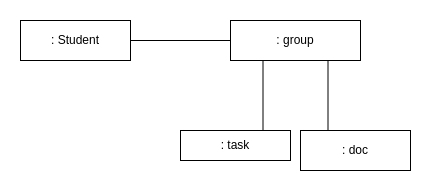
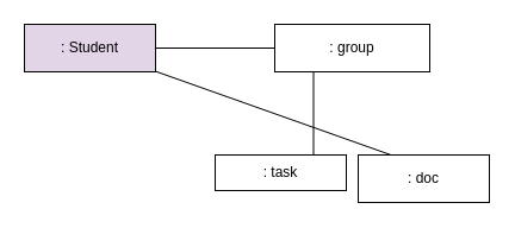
- <mxCell id="2" value=": Student " style="rounded=0;whiteSpace=wrap;html=1;" vertex="1" parent="1"><mxGeometry x="20" y="20" width="110" height="40" as="geometry" /></mxCell>
+ <mxCell id="2" value=": Student " style="rounded=0;whiteSpace=wrap;html=1;fillColor=#e1d5e7;" vertex="1" parent="1"><mxGeometry x="20" y="20" width="110" height="40" as="geometry" /></mxCell>
- <mxCell id="8" value="" style="endArrow=none;html=1;entryX=0.75;entryY=1;entryDx=0;entryDy=0;exitX=0.25;exitY=0;exitDx=0;exitDy=0;" edge="1" parent="1" source="6" target="3"><mxGeometry width="50" height="50" relative="1" as="geometry"><mxPoint x="310" y="270" as="sourcePoint" /><mxPoint x="360" y="220" as="targetPoint" /></mxGeometry></mxCell>
+ <mxCell id="8" value="" style="endArrow=none;html=1;exitX=0.25;exitY=0;exitDx=0;exitDy=0;" edge="1" parent="1" source="6" target="2"><mxGeometry width="50" height="50" relative="1" as="geometry"><mxPoint x="310" y="270" as="sourcePoint" /><mxPoint x="360" y="220" as="targetPoint" /></mxGeometry></mxCell>
